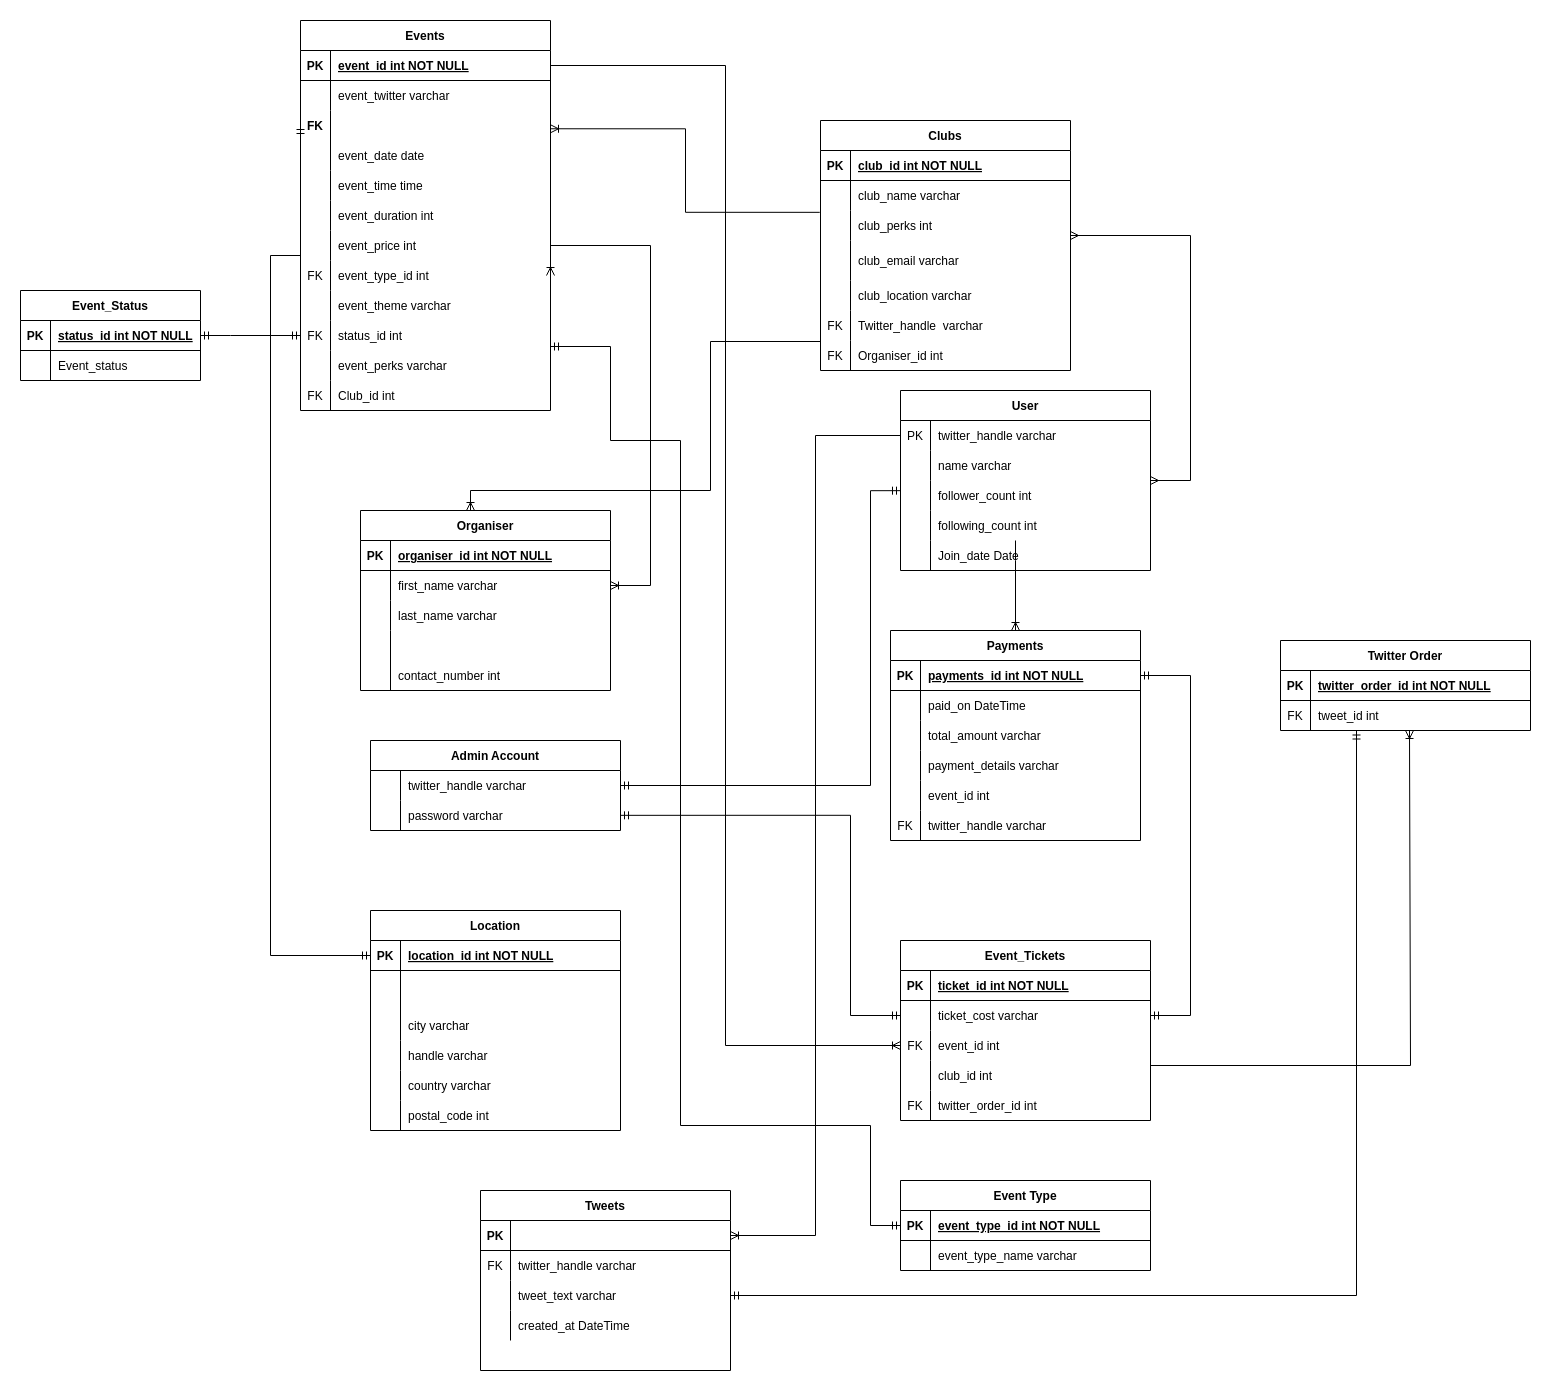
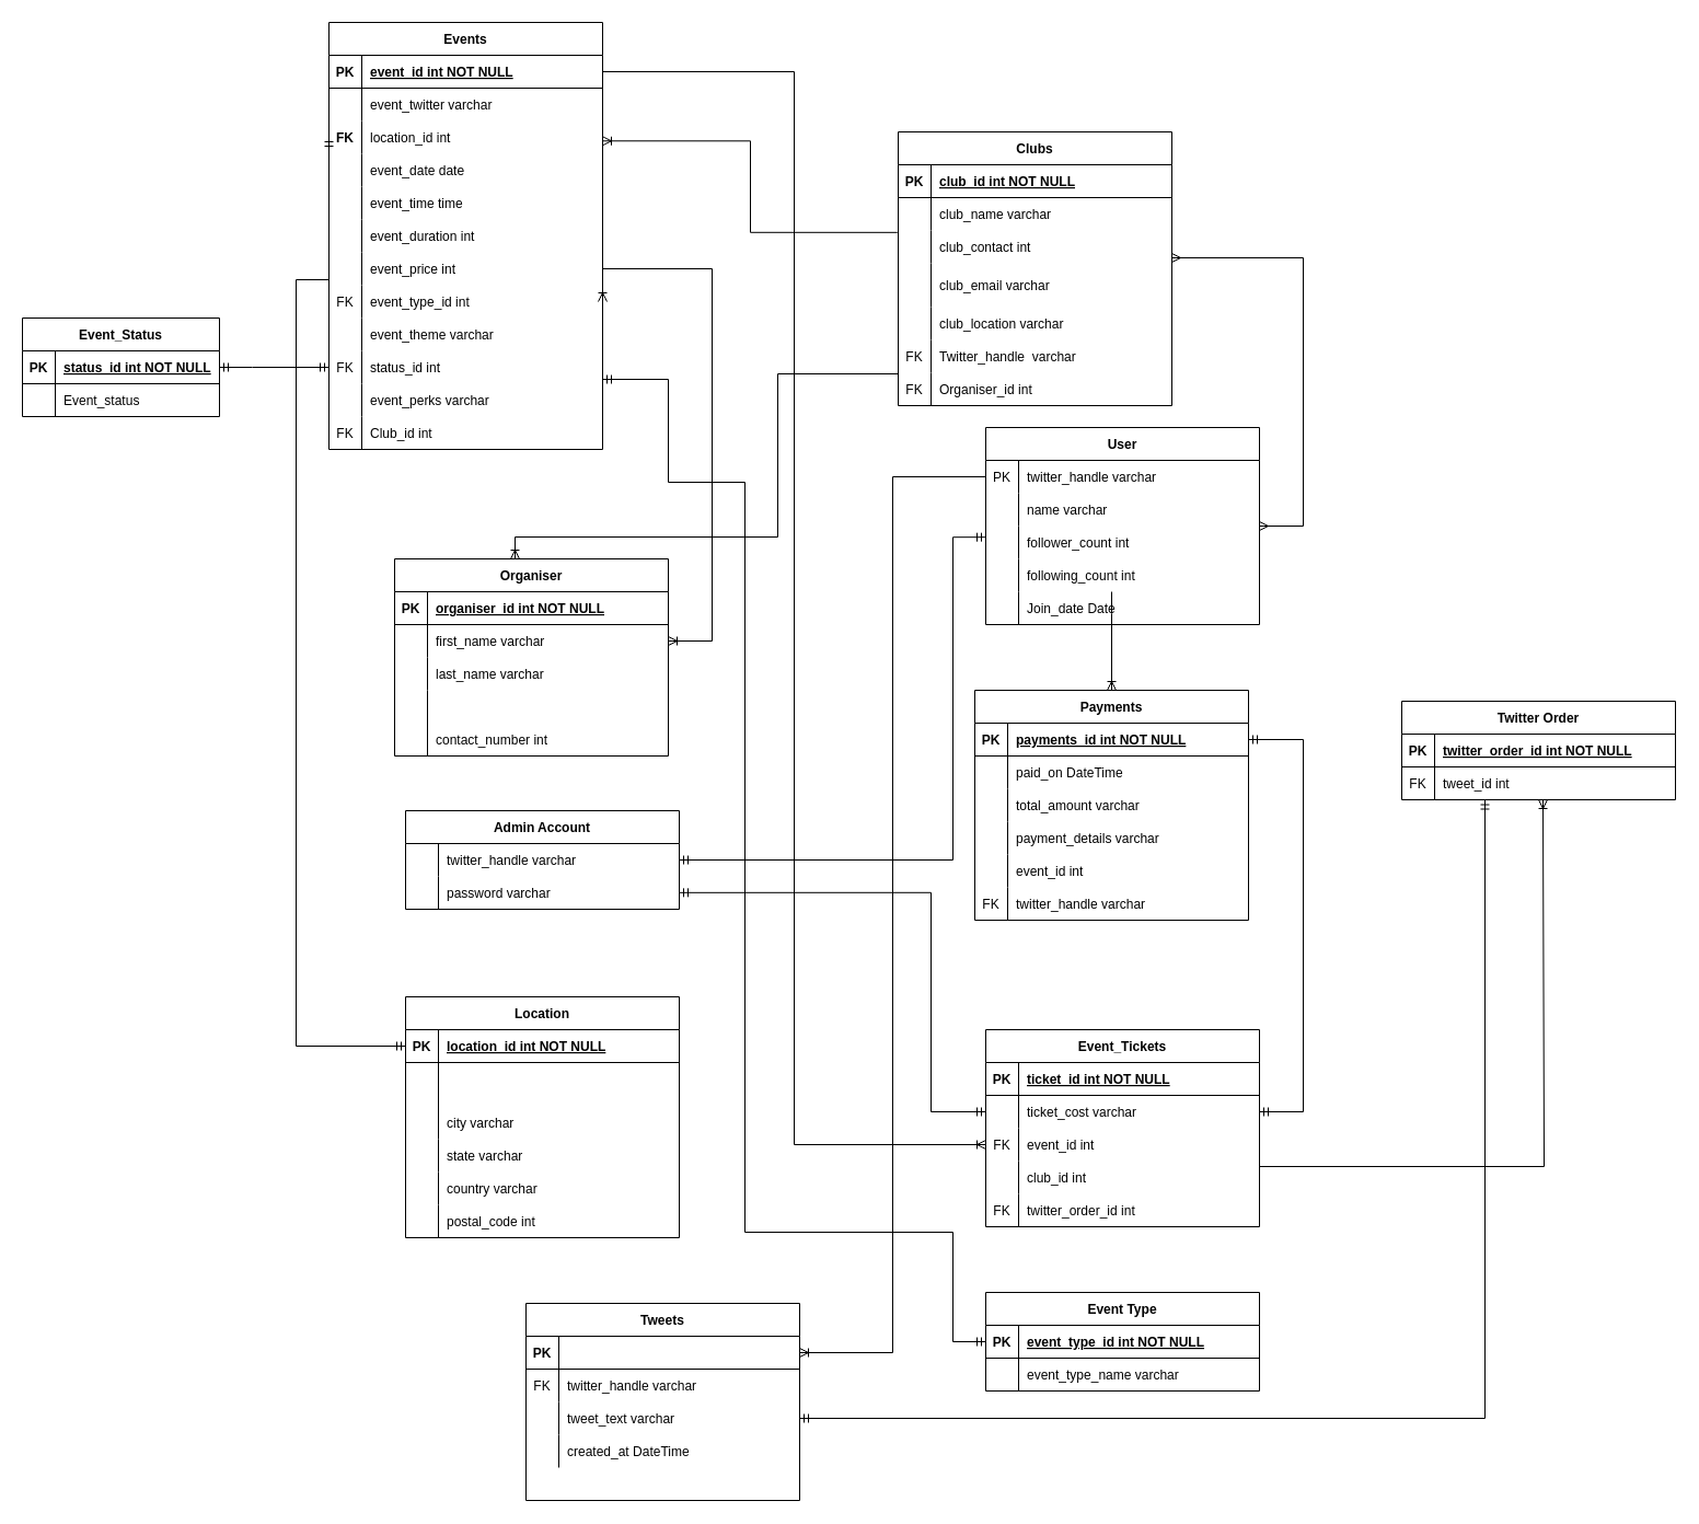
+ <mxCell id="49" value="location_id int" style="shape=partialRectangle;overflow=hidden;connectable=0;fillColor=none;top=0;left=0;bottom=0;right=0;align=left;spacingLeft=6;" parent="47" vertex="1"><mxGeometry x="30" width="220" height="30" as="geometry"><mxRectangle width="220" height="30" as="alternateBounds" /></mxGeometry></mxCell>
- <mxCell id="11" value="club_perks int" style="shape=partialRectangle;overflow=hidden;connectable=0;fillColor=none;top=0;left=0;bottom=0;right=0;align=left;spacingLeft=6;" parent="9" vertex="1"><mxGeometry x="30" width="220" height="30" as="geometry"><mxRectangle width="220" height="30" as="alternateBounds" /></mxGeometry></mxCell>
+ <mxCell id="11" value="club_contact int" style="shape=partialRectangle;overflow=hidden;connectable=0;fillColor=none;top=0;left=0;bottom=0;right=0;align=left;spacingLeft=6;" parent="9" vertex="1"><mxGeometry x="30" width="220" height="30" as="geometry"><mxRectangle width="220" height="30" as="alternateBounds" /></mxGeometry></mxCell>
- <mxCell id="145" value="handle varchar" style="shape=partialRectangle;overflow=hidden;connectable=0;fillColor=none;top=0;left=0;bottom=0;right=0;align=left;spacingLeft=6;" parent="143" vertex="1"><mxGeometry x="30" width="220" height="30" as="geometry"><mxRectangle width="220" height="30" as="alternateBounds" /></mxGeometry></mxCell>
+ <mxCell id="145" value="state varchar" style="shape=partialRectangle;overflow=hidden;connectable=0;fillColor=none;top=0;left=0;bottom=0;right=0;align=left;spacingLeft=6;" parent="143" vertex="1"><mxGeometry x="30" width="220" height="30" as="geometry"><mxRectangle width="220" height="30" as="alternateBounds" /></mxGeometry></mxCell>
